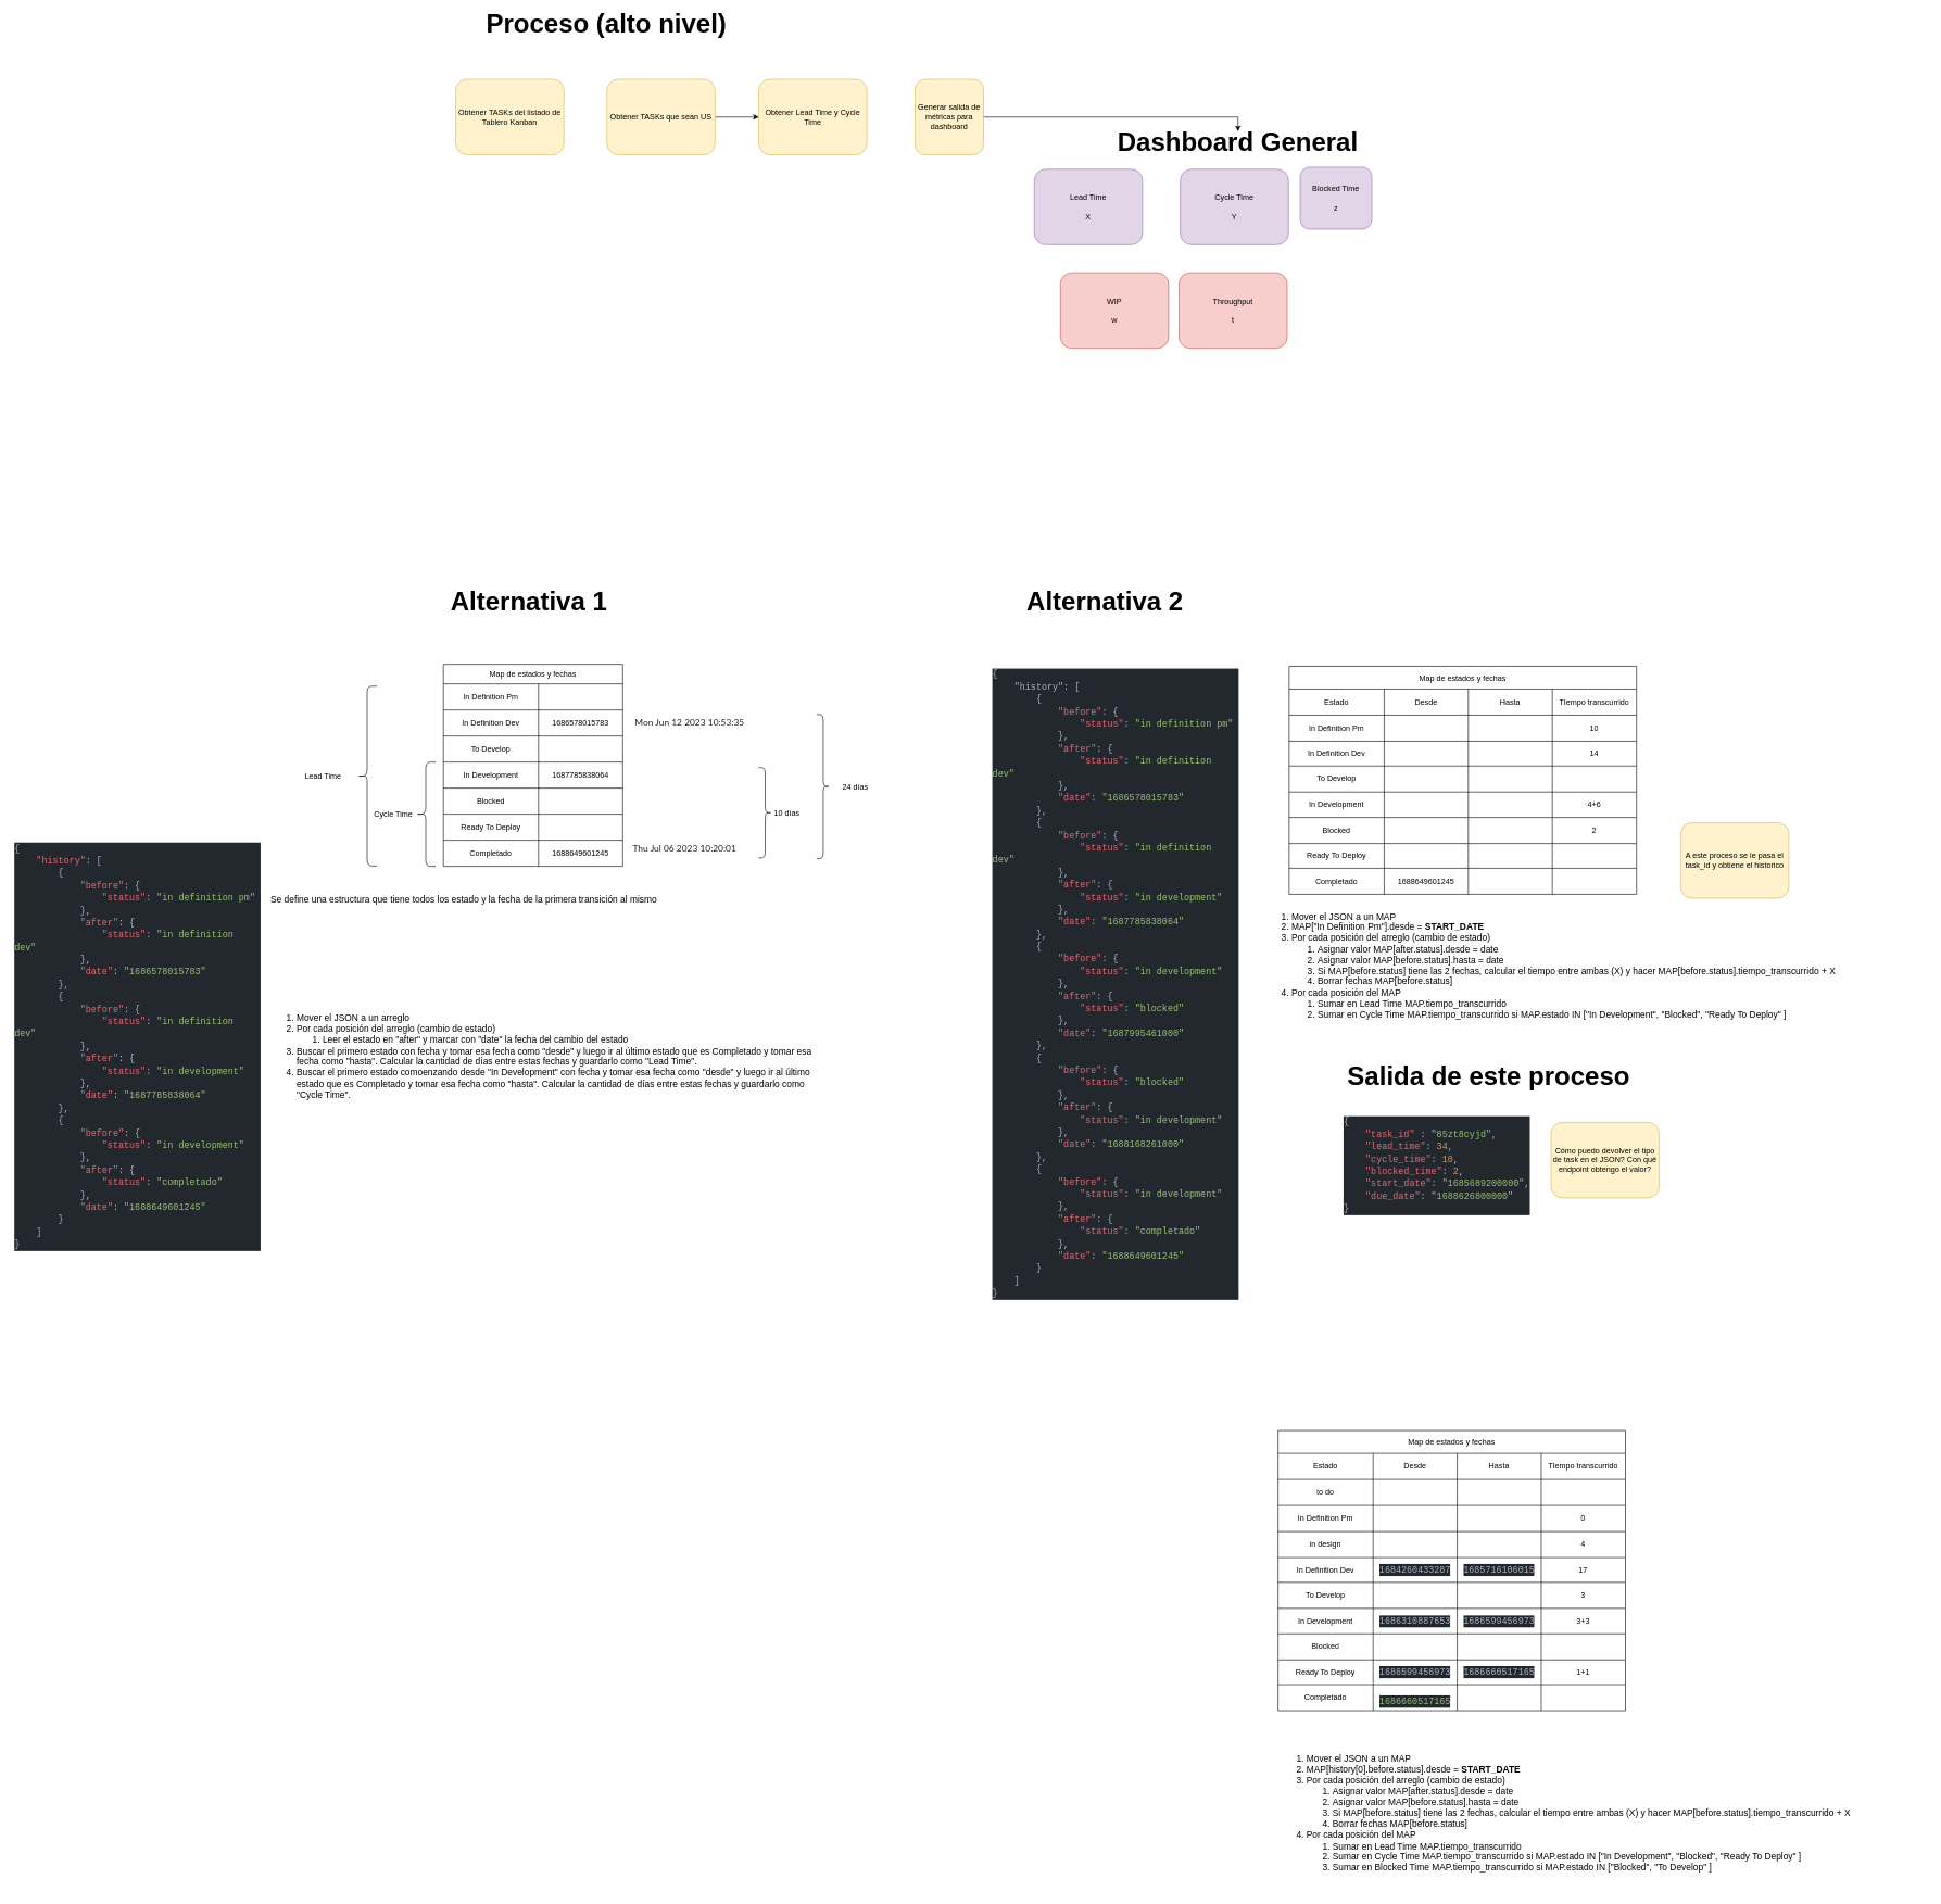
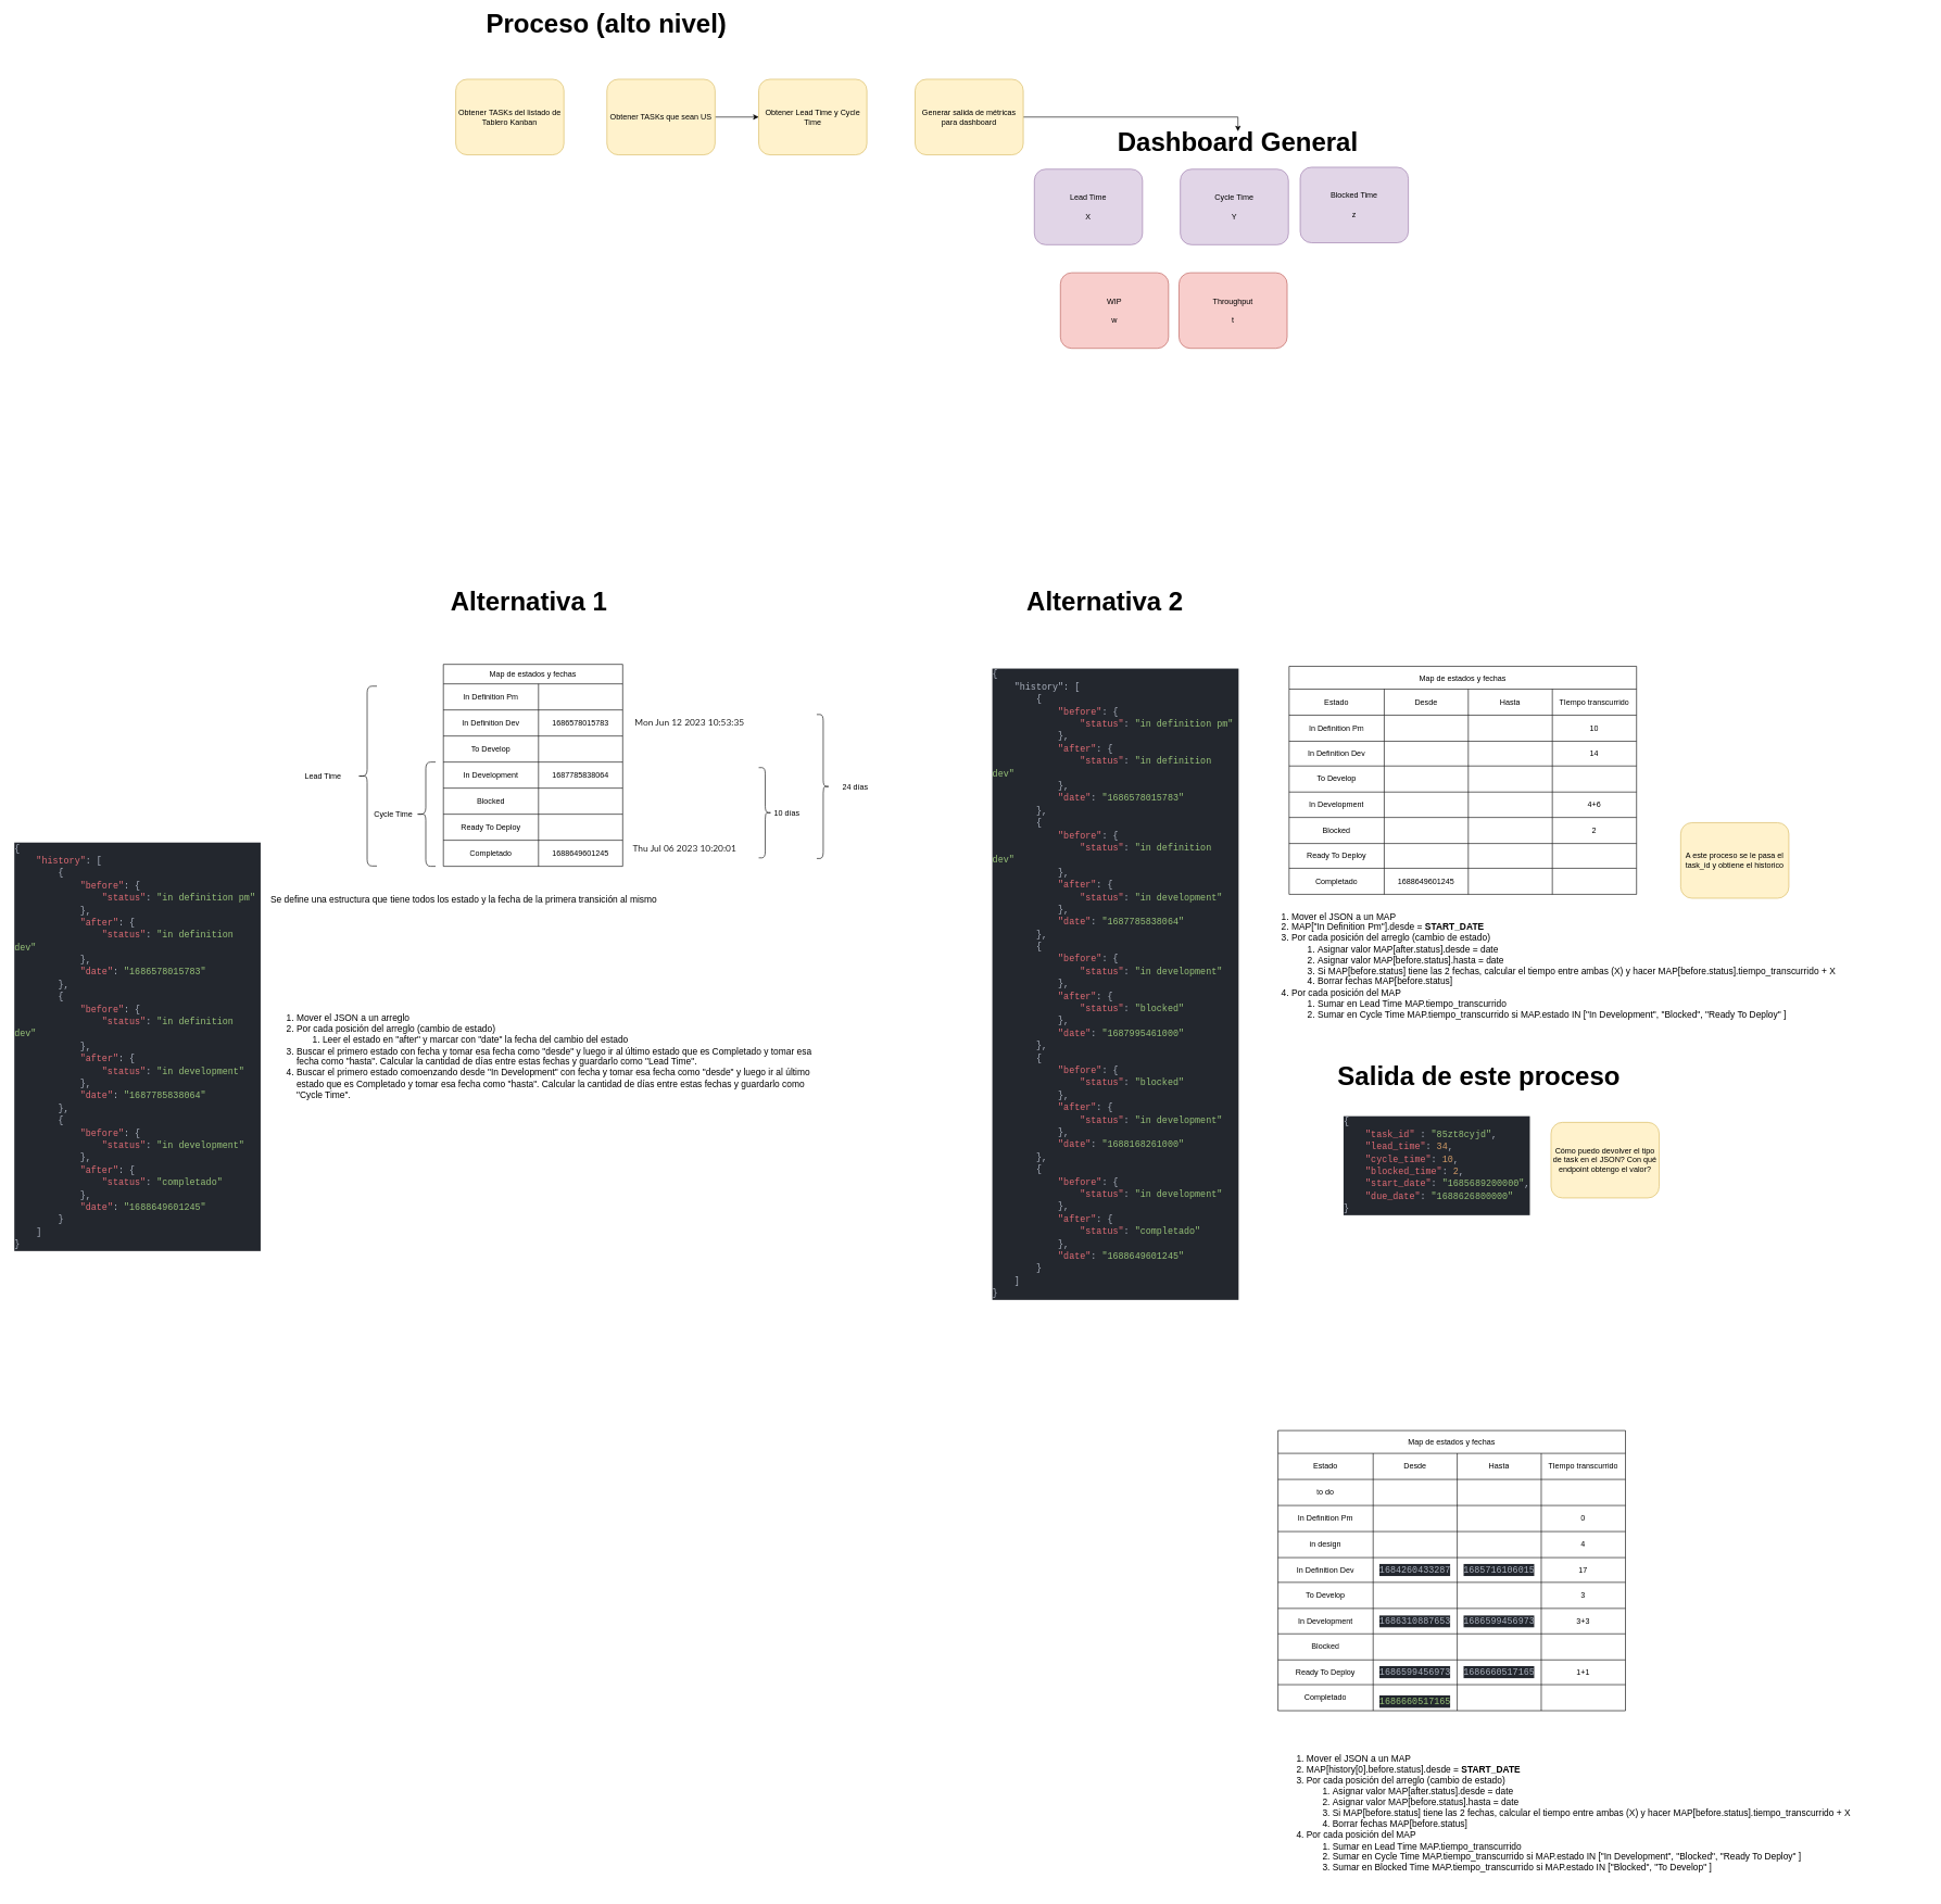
- <mxCell id="90" value="Generar salida de métricas para dashboard" style="rounded=1;whiteSpace=wrap;html=1;fillColor=#fff2cc;strokeColor=#d6b656;" vertex="1" parent="1"><mxGeometry x="1404" y="121" width="105" height="116" as="geometry" /></mxCell>
+ <mxCell id="90" value="Generar salida de métricas para dashboard" style="rounded=1;whiteSpace=wrap;html=1;fillColor=#fff2cc;strokeColor=#d6b656;" vertex="1" parent="1"><mxGeometry x="1404" y="121" width="166" height="116" as="geometry" /></mxCell>
- <mxCell id="93" value="Blocked Time&lt;br&gt;&lt;br&gt;z" style="rounded=1;whiteSpace=wrap;html=1;fillColor=#e1d5e7;strokeColor=#9673a6;" vertex="1" parent="1"><mxGeometry x="1995" y="256" width="110" height="95" as="geometry" /></mxCell>
+ <mxCell id="93" value="Blocked Time&lt;br&gt;&lt;br&gt;z" style="rounded=1;whiteSpace=wrap;html=1;fillColor=#e1d5e7;strokeColor=#9673a6;" vertex="1" parent="1"><mxGeometry x="1995" y="256" width="166" height="116" as="geometry" /></mxCell>
- <mxCell id="81" value="Salida de este proceso" style="text;html=1;strokeColor=none;fillColor=none;align=center;verticalAlign=middle;whiteSpace=wrap;rounded=0;fontStyle=1;fontSize=40;" vertex="1" parent="1"><mxGeometry x="1940" y="1636" width="689" height="30" as="geometry" /></mxCell>
+ <mxCell id="81" value="Salida de este proceso" style="text;html=1;strokeColor=none;fillColor=none;align=center;verticalAlign=middle;whiteSpace=wrap;rounded=0;fontStyle=1;fontSize=40;" vertex="1" parent="1"><mxGeometry x="1925" y="1636" width="689" height="30" as="geometry" /></mxCell>
